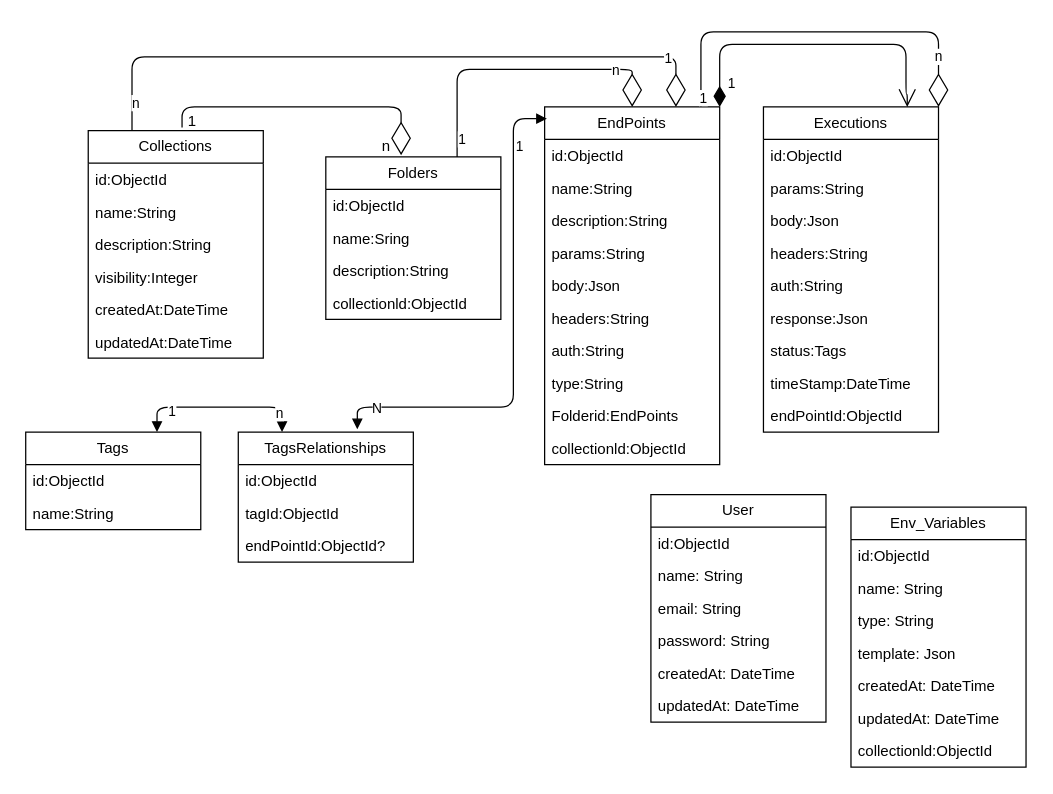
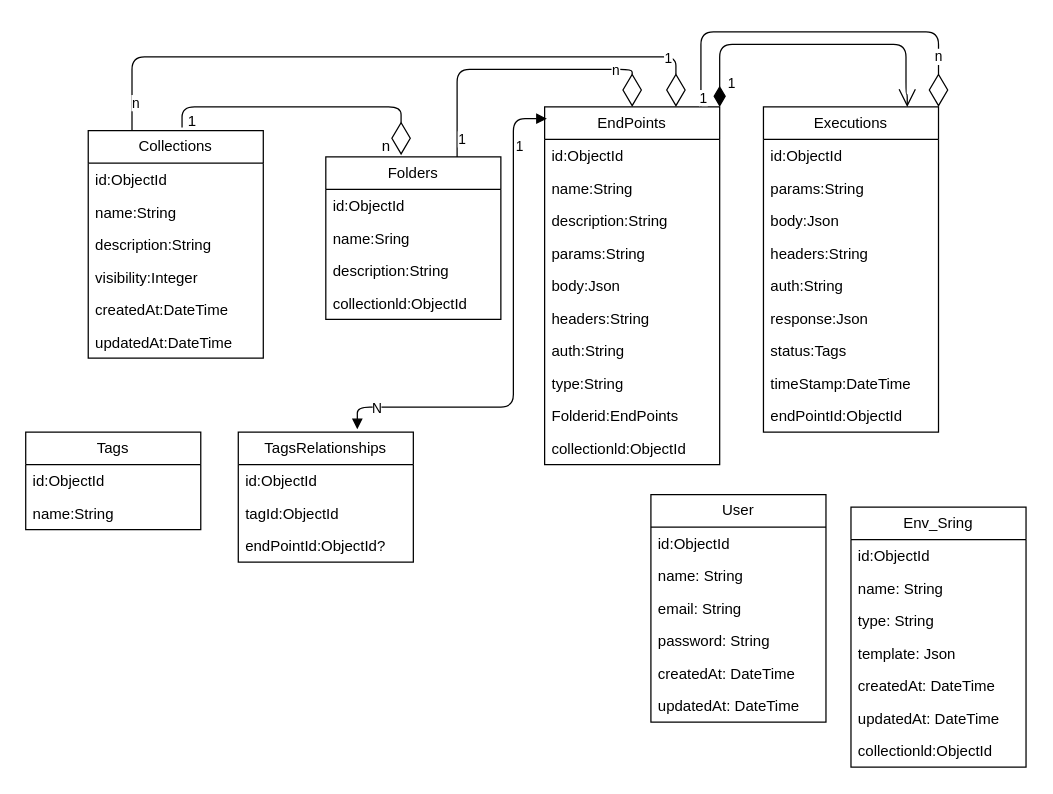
- <mxCell id="67" value="" style="endArrow=block;startArrow=block;endFill=1;startFill=1;html=1;edgeStyle=elbowEdgeStyle;entryX=0.25;entryY=0;entryDx=0;entryDy=0;exitX=0.75;exitY=0;exitDx=0;exitDy=0;" parent="1" source="28" target="31" edge="1"><mxGeometry width="160" relative="1" as="geometry"><mxPoint x="200" y="316" as="sourcePoint" /><mxPoint x="310" y="366" as="targetPoint" /><Array as="points"><mxPoint x="260" y="320" /></Array></mxGeometry></mxCell>
- <mxCell id="68" value="1" style="edgeLabel;html=1;align=center;verticalAlign=middle;resizable=0;points=[];" parent="67" vertex="1" connectable="0"><mxGeometry x="-0.557" y="-3" relative="1" as="geometry"><mxPoint as="offset" /></mxGeometry></mxCell>
- <mxCell id="69" value="n" style="edgeLabel;html=1;align=center;verticalAlign=middle;resizable=0;points=[];" parent="67" vertex="1" connectable="0"><mxGeometry x="0.766" y="-3" relative="1" as="geometry"><mxPoint as="offset" /></mxGeometry></mxCell>
- <mxCell id="42" value="Env_Variables" style="swimlane;fontStyle=0;childLayout=stackLayout;horizontal=1;startSize=26;fillColor=none;horizontalStack=0;resizeParent=1;resizeParentMax=0;resizeLast=0;collapsible=1;marginBottom=0;whiteSpace=wrap;html=1;" parent="1" vertex="1"><mxGeometry x="680" y="400" width="140" height="208" as="geometry" /></mxCell>
+ <mxCell id="42" value="Env_Sring" style="swimlane;fontStyle=0;childLayout=stackLayout;horizontal=1;startSize=26;fillColor=none;horizontalStack=0;resizeParent=1;resizeParentMax=0;resizeLast=0;collapsible=1;marginBottom=0;whiteSpace=wrap;html=1;" parent="1" vertex="1"><mxGeometry x="680" y="400" width="140" height="208" as="geometry" /></mxCell>
